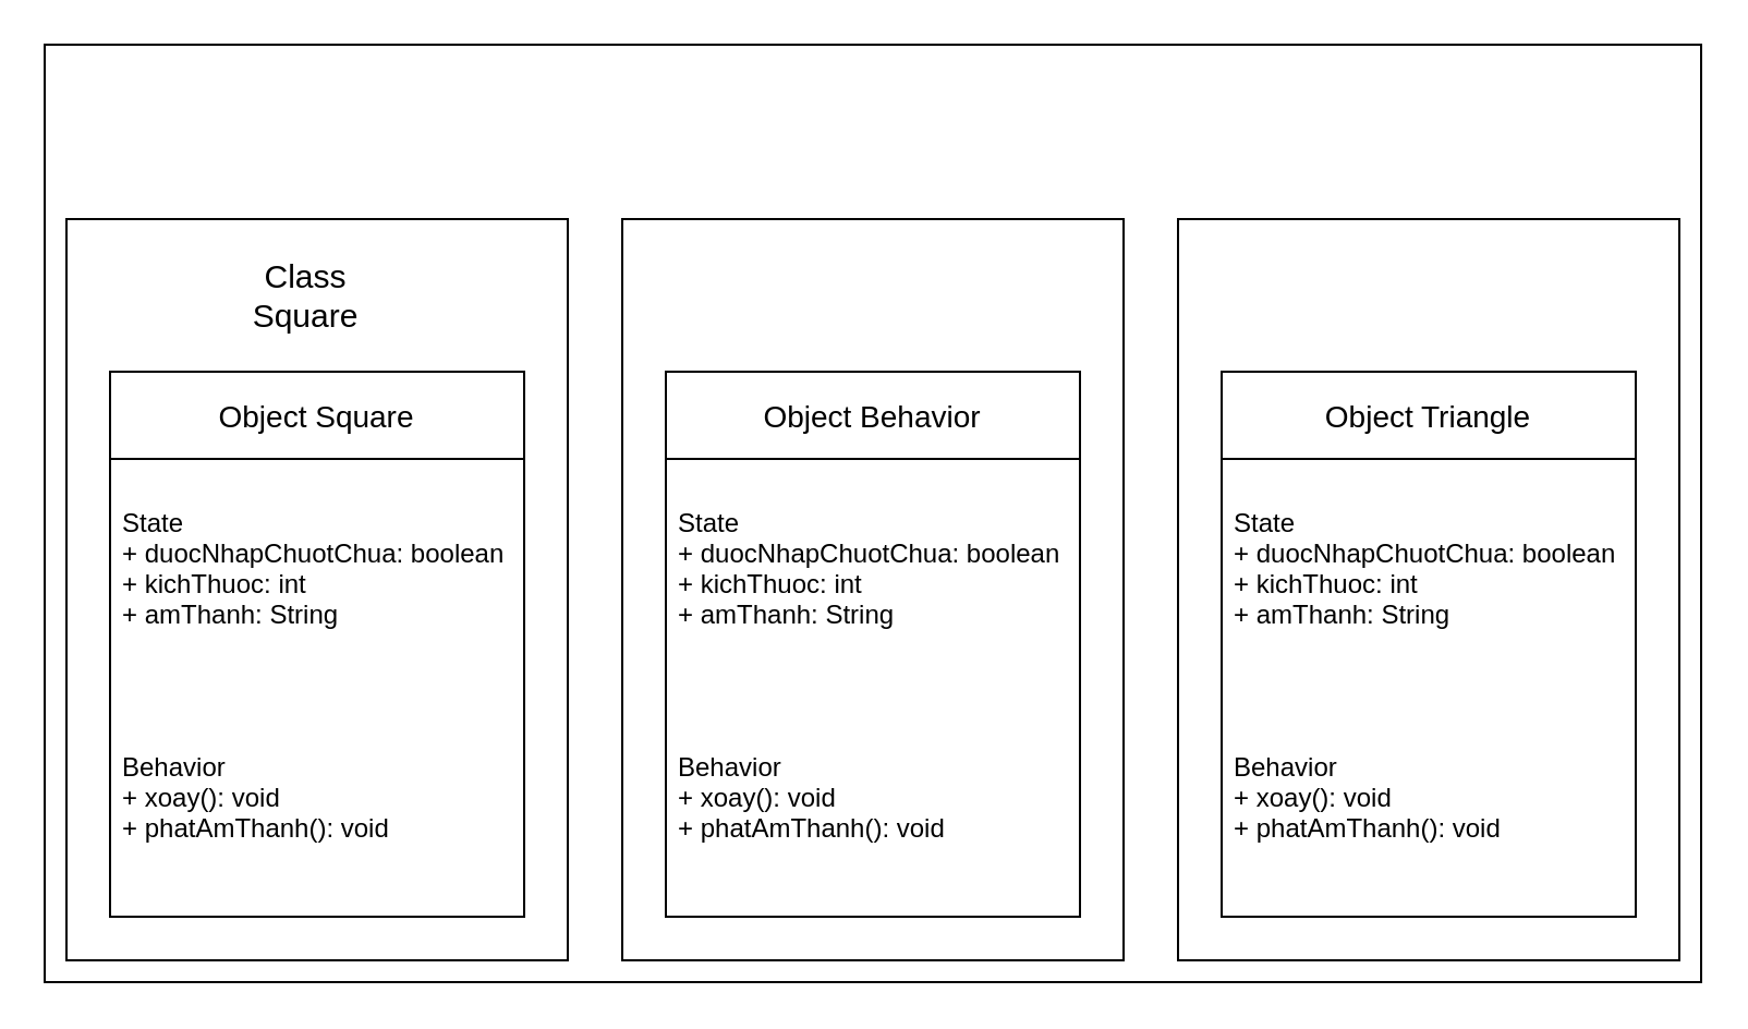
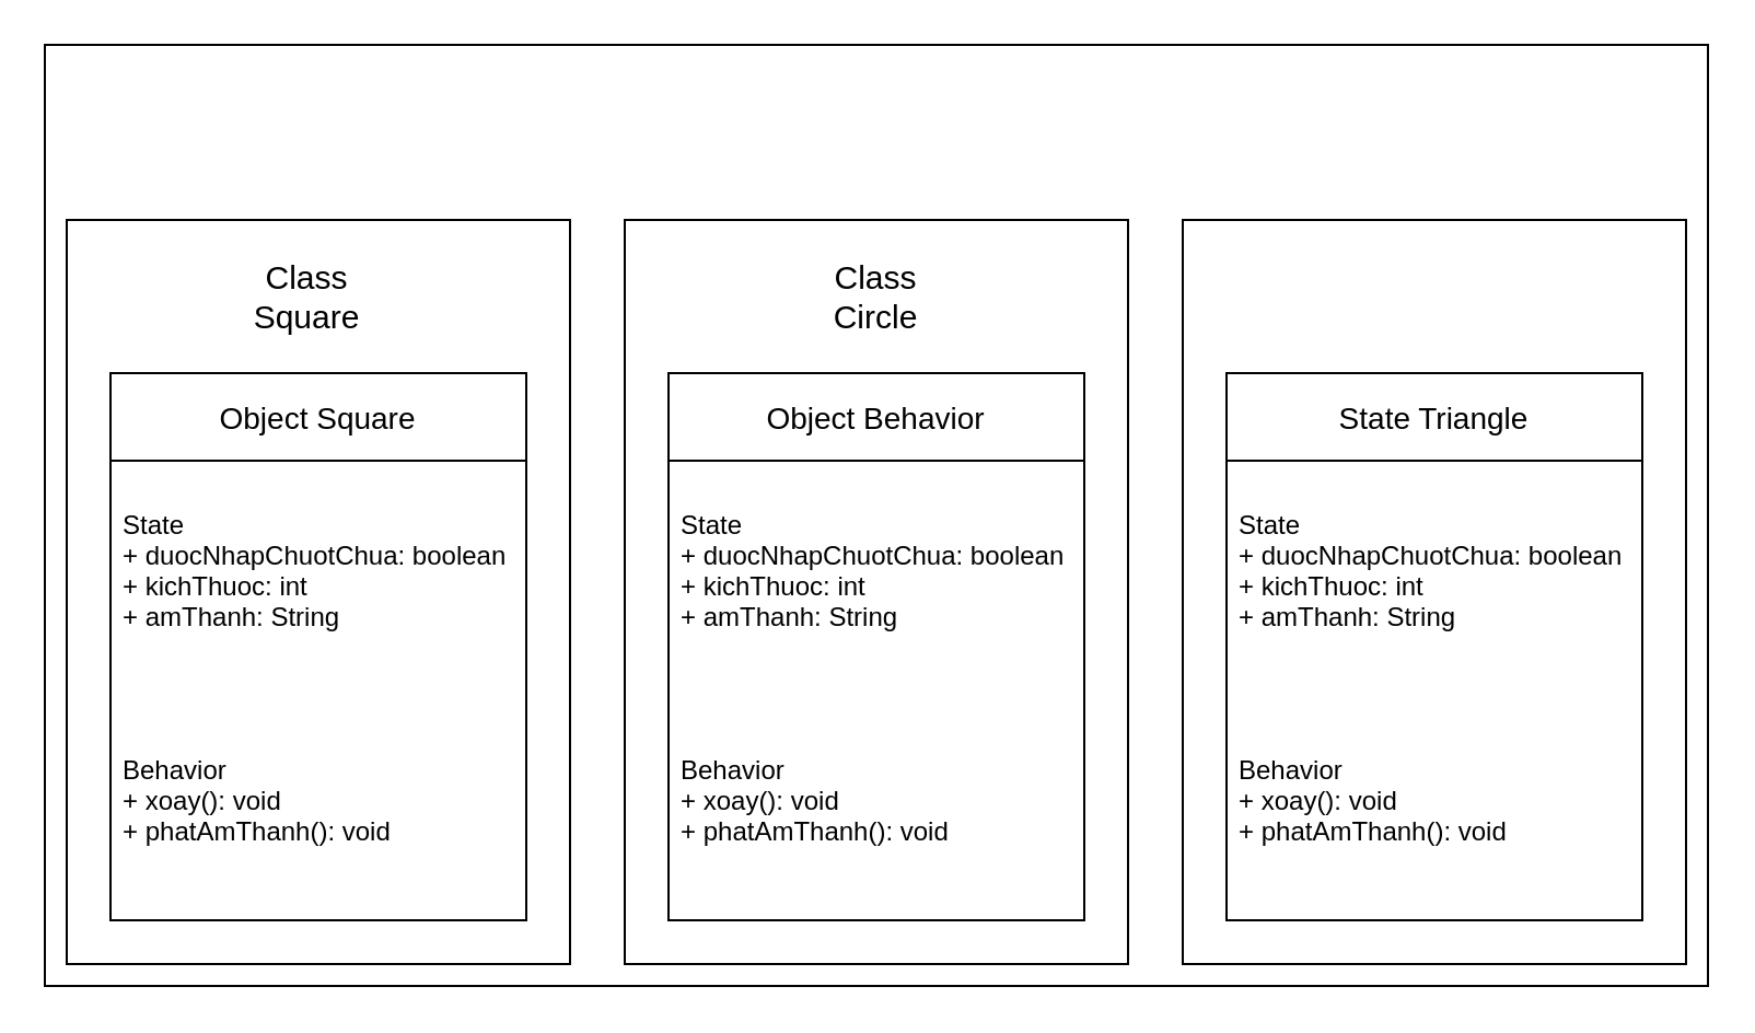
+ <mxCell id="16" value="Class Circle" style="text;html=1;strokeColor=none;fillColor=none;align=center;verticalAlign=middle;whiteSpace=wrap;rounded=0;fontSize=15;" vertex="1" parent="1"><mxGeometry x="370" y="120" width="60" height="30" as="geometry" /></mxCell>
- <mxCell id="9" value="Object Triangle" style="swimlane;fontStyle=0;childLayout=stackLayout;horizontal=1;startSize=40;horizontalStack=0;resizeParent=1;resizeParentMax=0;resizeLast=0;collapsible=1;marginBottom=0;fontSize=14;" vertex="1" parent="1"><mxGeometry x="560" y="170" width="190" height="250" as="geometry" /></mxCell>
+ <mxCell id="9" value="State Triangle" style="swimlane;fontStyle=0;childLayout=stackLayout;horizontal=1;startSize=40;horizontalStack=0;resizeParent=1;resizeParentMax=0;resizeLast=0;collapsible=1;marginBottom=0;fontSize=14;" vertex="1" parent="1"><mxGeometry x="560" y="170" width="190" height="250" as="geometry" /></mxCell>
